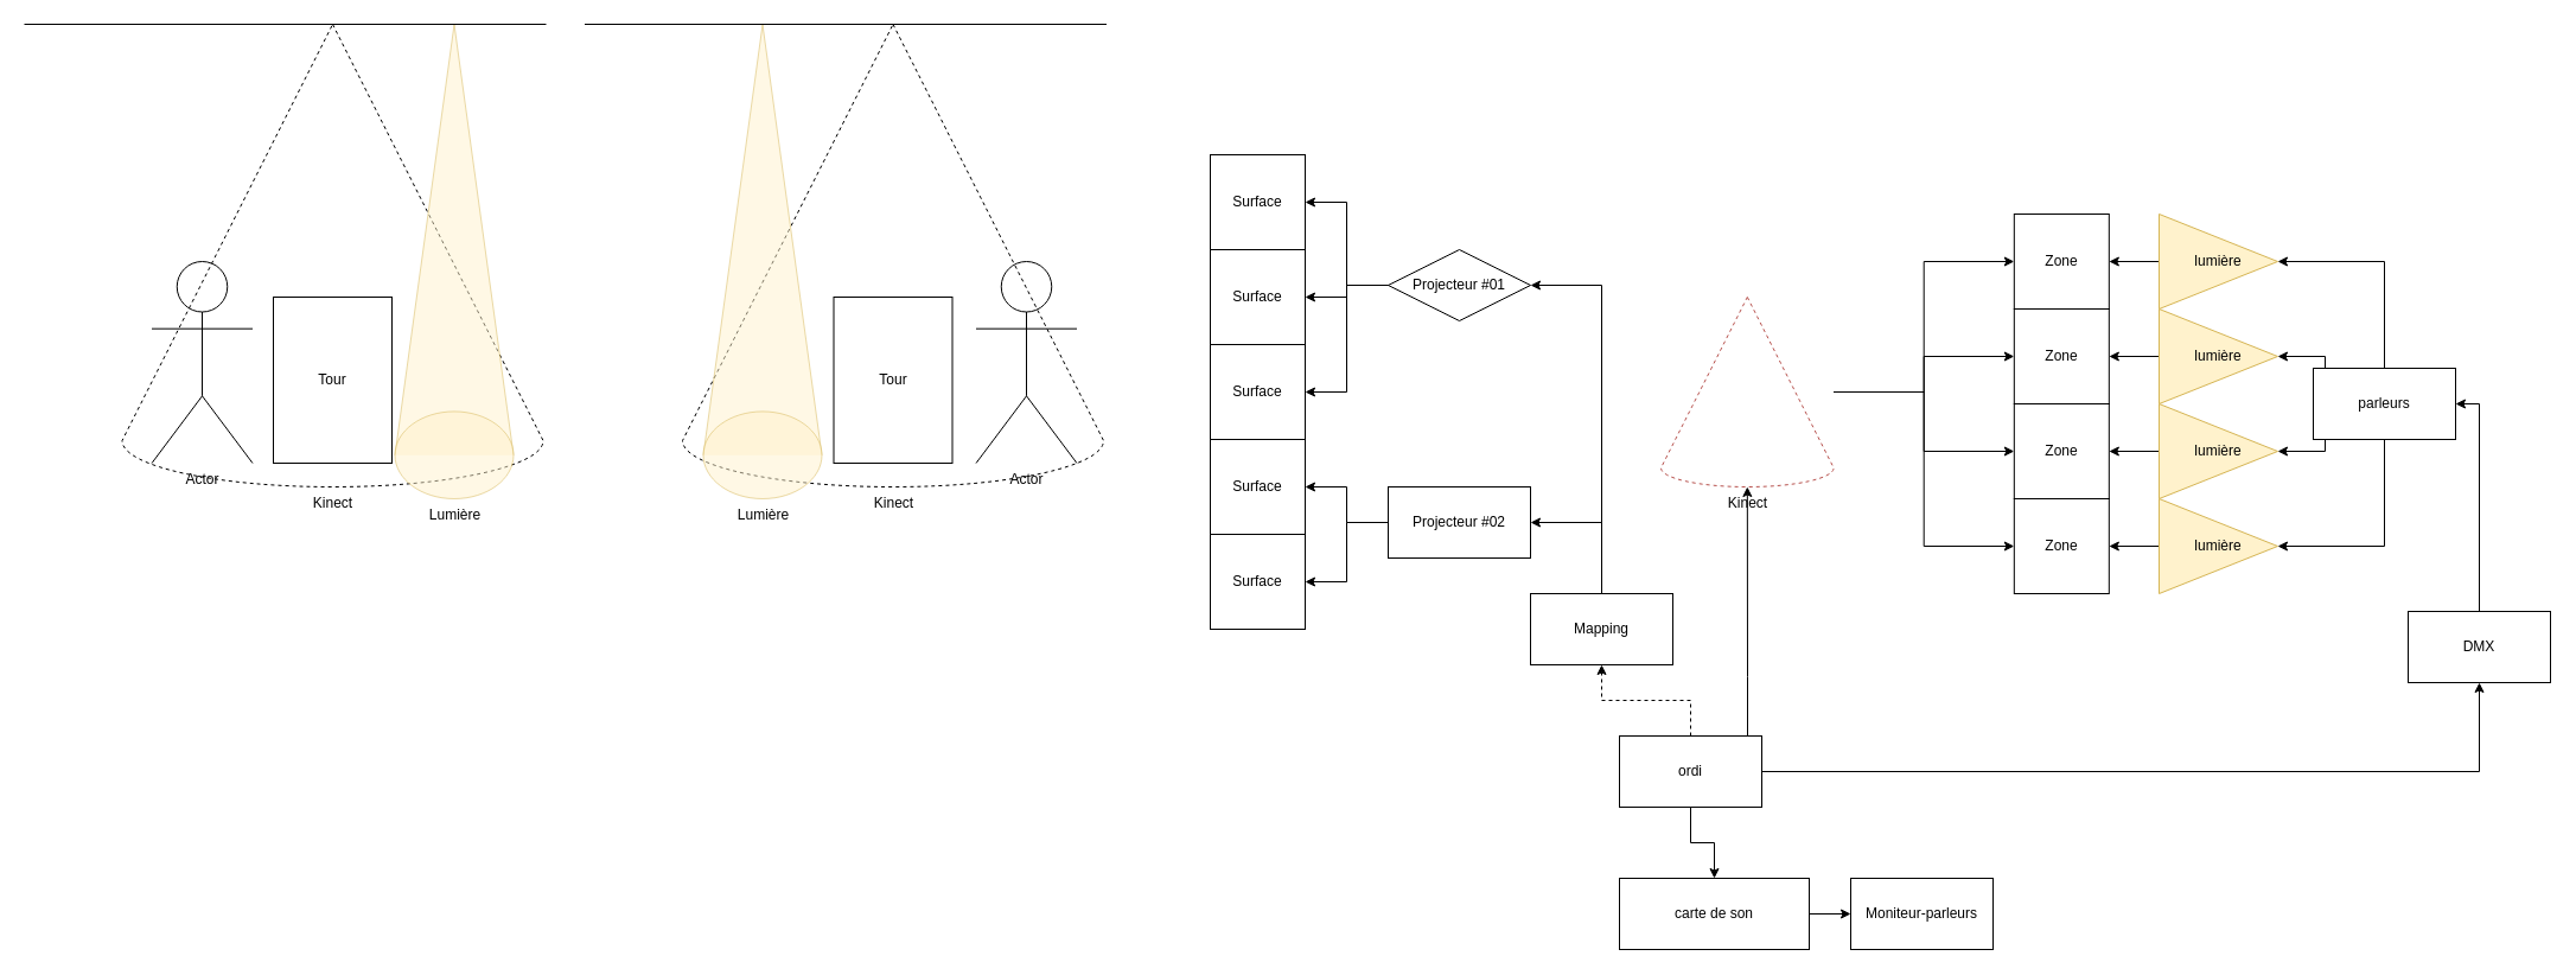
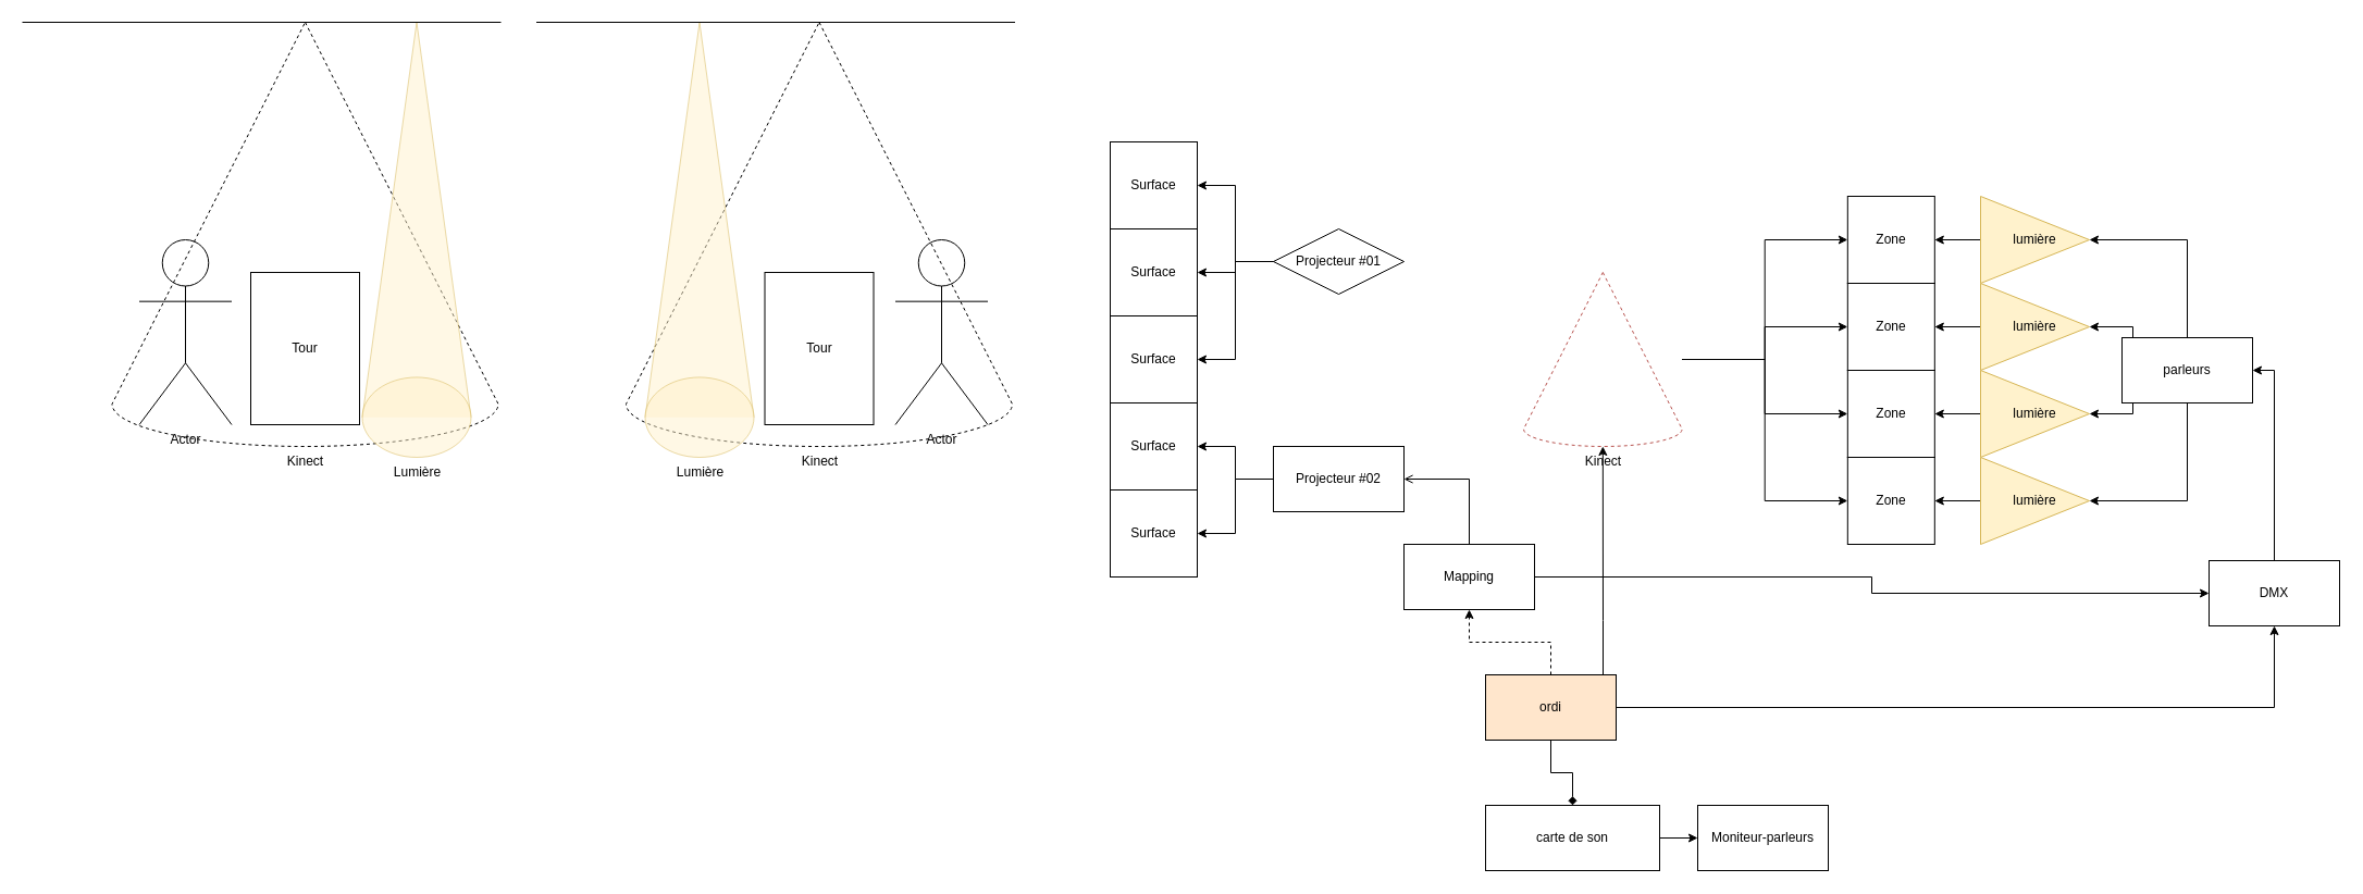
- <mxCell id="57" style="edgeStyle=orthogonalEdgeStyle;rounded=0;orthogonalLoop=1;jettySize=auto;html=1;entryX=1;entryY=0.5;entryDx=0;entryDy=0;" edge="1" parent="1" source="58" target="52"><mxGeometry relative="1" as="geometry" /></mxCell>
+ <mxCell id="57" style="edgeStyle=orthogonalEdgeStyle;rounded=0;orthogonalLoop=1;jettySize=auto;html=1;" edge="1" parent="1" source="58" target="11"><mxGeometry relative="1" as="geometry" /></mxCell>
- <mxCell id="56" style="edgeStyle=orthogonalEdgeStyle;rounded=0;orthogonalLoop=1;jettySize=auto;html=1;entryX=1;entryY=0.5;entryDx=0;entryDy=0;" edge="1" parent="1" source="58" target="55"><mxGeometry relative="1" as="geometry" /></mxCell>
+ <mxCell id="56" style="edgeStyle=orthogonalEdgeStyle;rounded=0;orthogonalLoop=1;jettySize=auto;html=1;entryX=1;entryY=0.5;entryDx=0;entryDy=0;endArrow=open;" edge="1" parent="1" source="58" target="55"><mxGeometry relative="1" as="geometry" /></mxCell>
- <mxCell id="7" value="ordi" style="rounded=0;whiteSpace=wrap;html=1;" parent="1" vertex="1"><mxGeometry x="1365" y="620" width="120" height="60" as="geometry" /></mxCell>
+ <mxCell id="7" value="ordi" style="rounded=0;whiteSpace=wrap;html=1;fillColor=#ffe6cc;" parent="1" vertex="1"><mxGeometry x="1365" y="620" width="120" height="60" as="geometry" /></mxCell>
- <mxCell id="4" style="edgeStyle=orthogonalEdgeStyle;rounded=0;orthogonalLoop=1;jettySize=auto;html=1;entryX=0.5;entryY=0;entryDx=0;entryDy=0;" edge="1" parent="1" source="7" target="42"><mxGeometry relative="1" as="geometry" /></mxCell>
+ <mxCell id="4" style="edgeStyle=orthogonalEdgeStyle;rounded=0;orthogonalLoop=1;jettySize=auto;html=1;entryX=0.5;entryY=0;entryDx=0;entryDy=0;endArrow=diamond;" edge="1" parent="1" source="7" target="42"><mxGeometry relative="1" as="geometry" /></mxCell>
